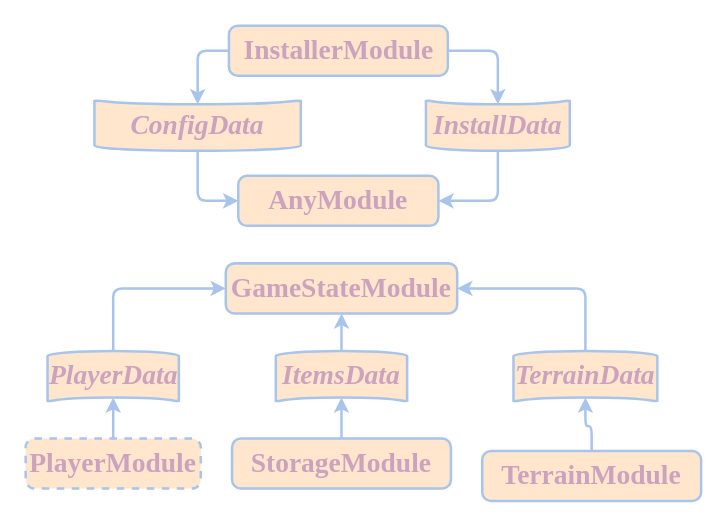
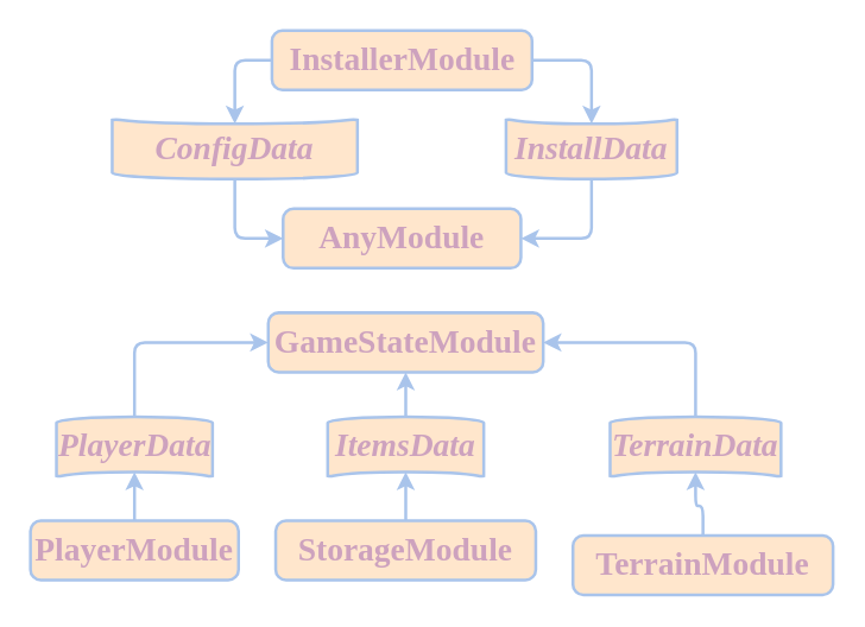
- <mxCell id="11" value="&lt;span style=&quot;font-style: normal;&quot;&gt;PlayerModule&lt;/span&gt;" style="rounded=1;whiteSpace=wrap;html=1;absoluteArcSize=1;arcSize=14;strokeWidth=2;fillColor=#ffe6cc;strokeColor=#A9C4EB;fontSize=22;align=center;verticalAlign=middle;fontFamily=Times New Roman;fontStyle=3;fontColor=#CDA2BE;dashed=1;" vertex="1" parent="1"><mxGeometry x="20" y="350" width="140" height="40" as="geometry" /></mxCell>
+ <mxCell id="11" value="&lt;span style=&quot;font-style: normal;&quot;&gt;PlayerModule&lt;/span&gt;" style="rounded=1;whiteSpace=wrap;html=1;absoluteArcSize=1;arcSize=14;strokeWidth=2;fillColor=#ffe6cc;strokeColor=#A9C4EB;fontSize=22;align=center;verticalAlign=middle;fontFamily=Times New Roman;fontStyle=3;fontColor=#CDA2BE;" vertex="1" parent="1"><mxGeometry x="20" y="350" width="140" height="40" as="geometry" /></mxCell>
